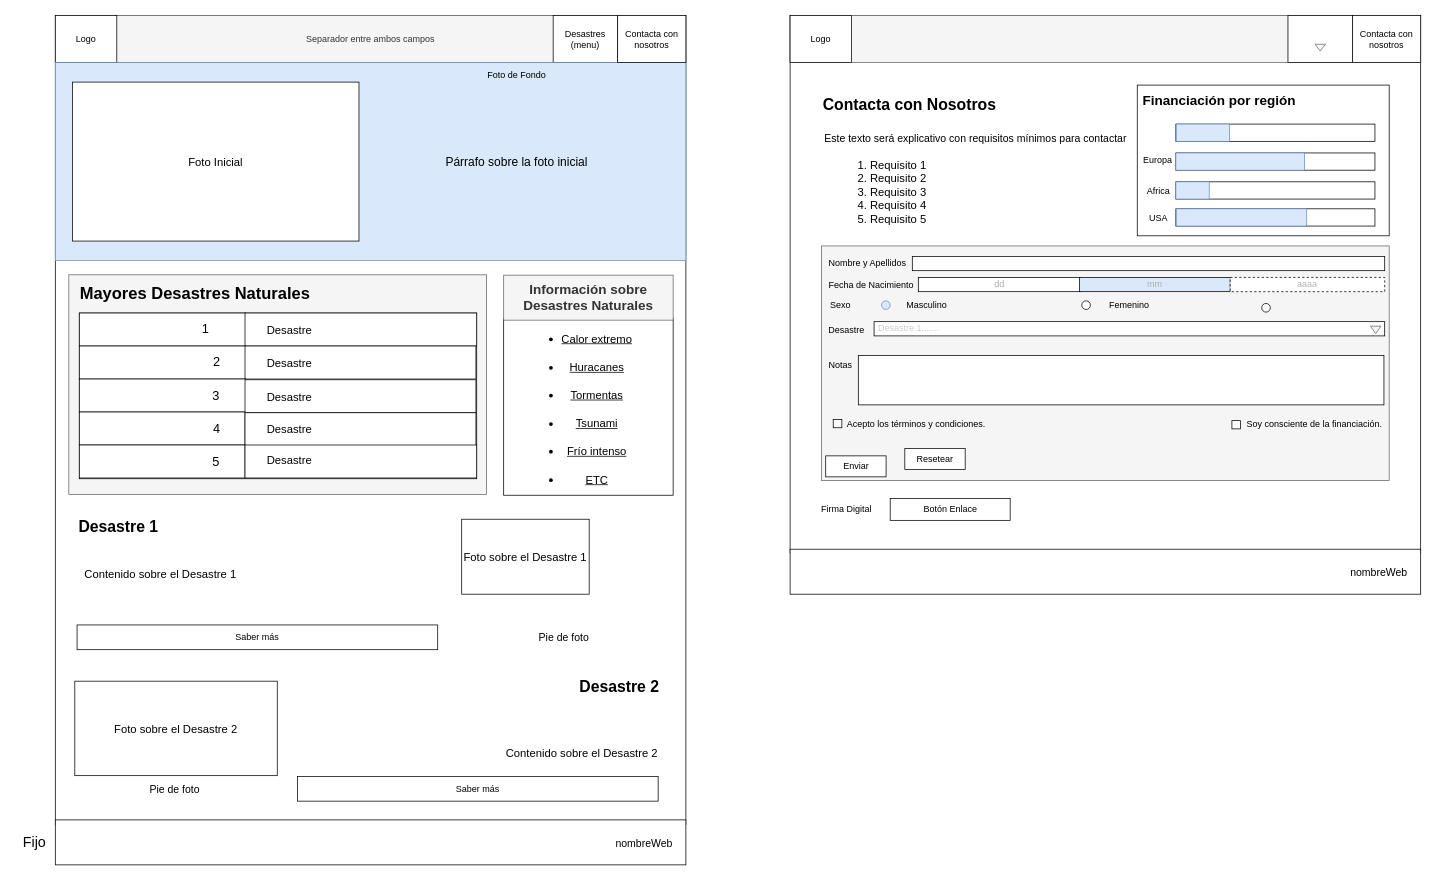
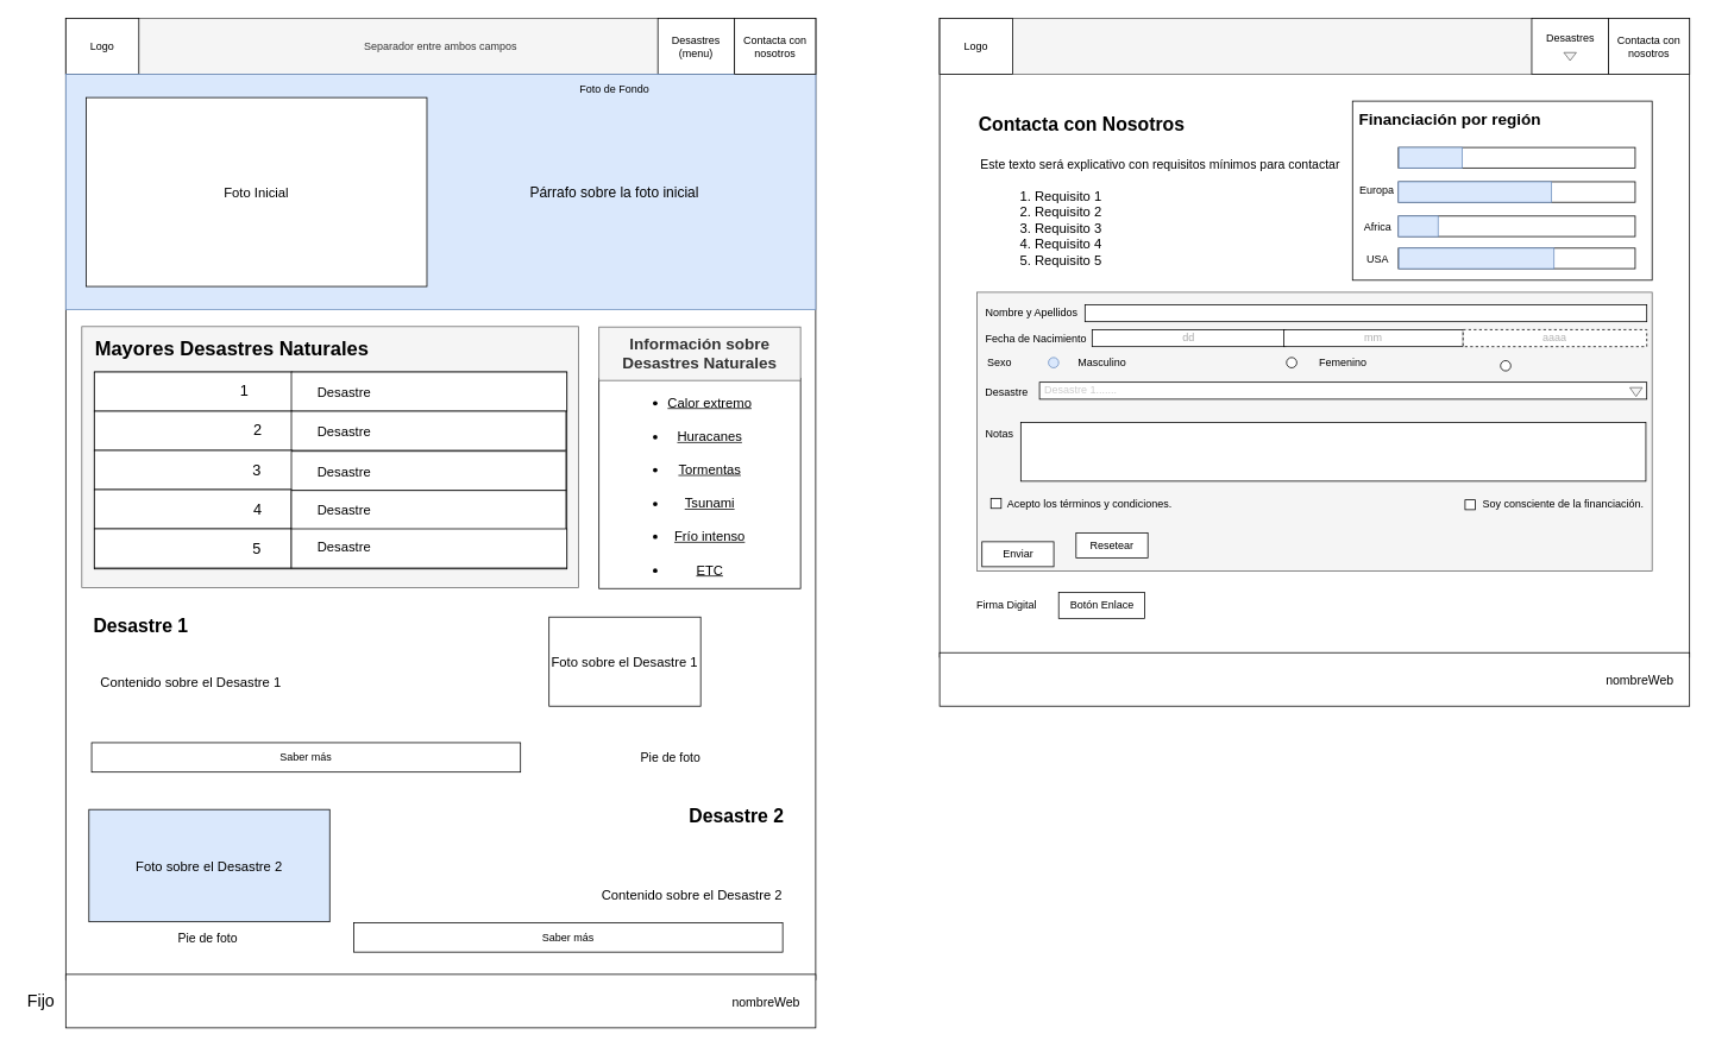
+ <mxCell id="43" value="Desastres" style="text;html=1;align=center;verticalAlign=middle;resizable=0;points=[];autosize=1;strokeColor=none;fillColor=none;" vertex="1" parent="1"><mxGeometry x="1724" y="30" width="72" height="26" as="geometry" /></mxCell>
- <mxCell id="28" value="mm" style="rounded=0;whiteSpace=wrap;html=1;fontColor=#ADADAD;fillColor=#dae8fc;" vertex="1" parent="1"><mxGeometry x="1439" y="369.5" width="201" height="19" as="geometry" /></mxCell>
+ <mxCell id="28" value="mm" style="rounded=0;whiteSpace=wrap;html=1;fontColor=#ADADAD;" vertex="1" parent="1"><mxGeometry x="1439" y="369.5" width="201" height="19" as="geometry" /></mxCell>
- <mxCell id="80" value="Botón Enlace" style="rounded=0;whiteSpace=wrap;html=1;" vertex="1" parent="1"><mxGeometry x="1186.5" y="664.5" width="160" height="29" as="geometry" /></mxCell>
+ <mxCell id="80" value="Botón Enlace" style="rounded=0;whiteSpace=wrap;html=1;" vertex="1" parent="1"><mxGeometry x="1186.5" y="664.5" width="96.5" height="29" as="geometry" /></mxCell>
- <mxCell id="15" value="Foto sobre el Desastre 2" style="rounded=0;whiteSpace=wrap;html=1;fontSize=15;" vertex="1" parent="1"><mxGeometry x="99" y="908" width="270" height="126" as="geometry" /></mxCell>
+ <mxCell id="15" value="Foto sobre el Desastre 2" style="rounded=0;whiteSpace=wrap;html=1;fontSize=15;fillColor=#dae8fc;" vertex="1" parent="1"><mxGeometry x="99" y="908" width="270" height="126" as="geometry" /></mxCell>
